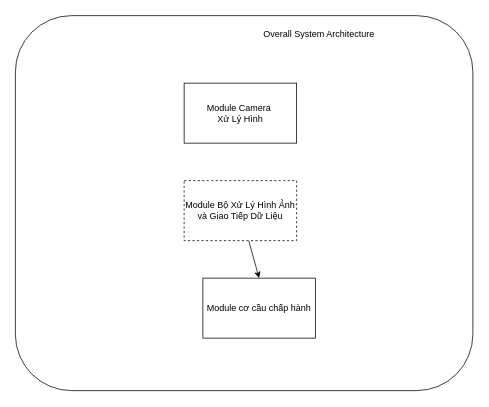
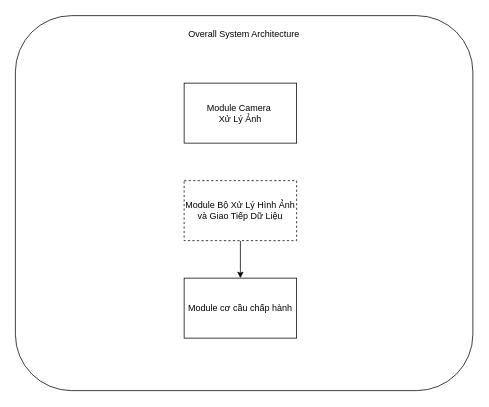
- <mxCell id="4" value="Overall System Architecture" style="text;html=1;strokeColor=none;fillColor=none;align=center;verticalAlign=middle;whiteSpace=wrap;rounded=0;" vertex="1" parent="2"><mxGeometry x="305" y="10" width="200" height="30" as="geometry" /></mxCell>
+ <mxCell id="4" value="Overall System Architecture" style="text;html=1;strokeColor=none;fillColor=none;align=center;verticalAlign=middle;whiteSpace=wrap;rounded=0;" vertex="1" parent="2"><mxGeometry x="205" y="10" width="200" height="30" as="geometry" /></mxCell>
- <mxCell id="5" value="Module Camera&amp;nbsp;&lt;br&gt;Xử Lý Hình" style="rounded=0;whiteSpace=wrap;html=1;" vertex="1" parent="2"><mxGeometry x="225" y="90" width="150" height="80" as="geometry" /></mxCell>
+ <mxCell id="5" value="Module Camera&amp;nbsp;&lt;br&gt;Xử Lý Ảnh" style="rounded=0;whiteSpace=wrap;html=1;" vertex="1" parent="2"><mxGeometry x="225" y="90" width="150" height="80" as="geometry" /></mxCell>
- <mxCell id="8" value="Module cơ cầu chấp hành" style="rounded=0;whiteSpace=wrap;html=1;" vertex="1" parent="2"><mxGeometry x="250" y="350" width="150" height="80" as="geometry" /></mxCell>
+ <mxCell id="8" value="Module cơ cầu chấp hành" style="rounded=0;whiteSpace=wrap;html=1;" vertex="1" parent="2"><mxGeometry x="225" y="350" width="150" height="80" as="geometry" /></mxCell>
